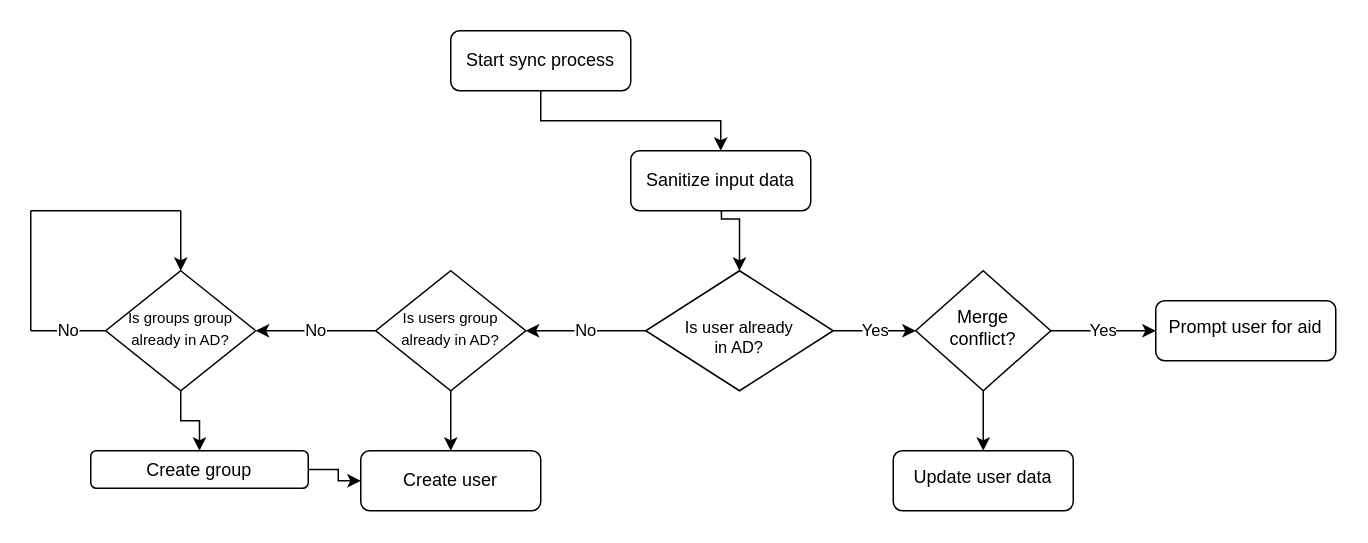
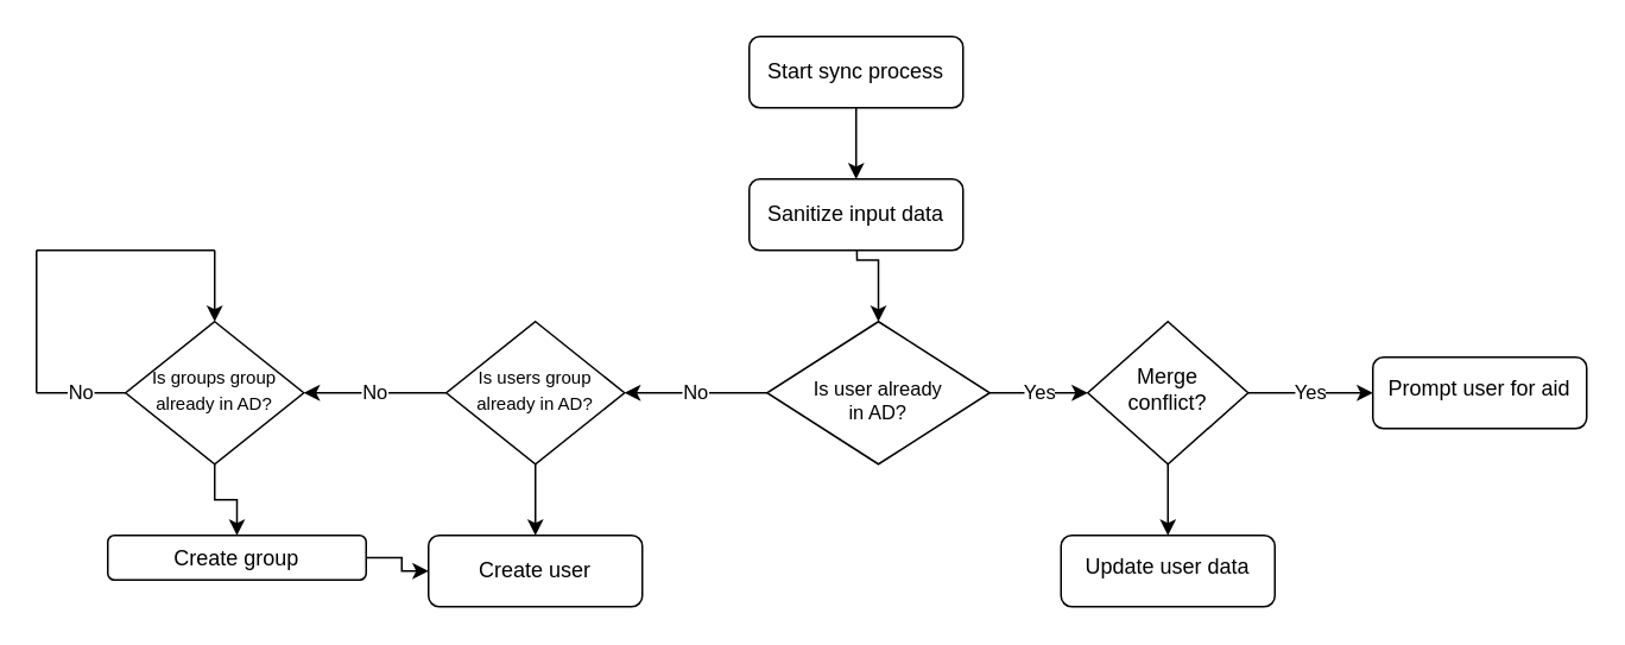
- <mxCell id="3" value="Start sync process" style="rounded=1;whiteSpace=wrap;html=1;fontSize=12;glass=0;strokeWidth=1;shadow=0;" parent="1" vertex="1"><mxGeometry x="300" y="20" width="120" height="40" as="geometry" /></mxCell>
+ <mxCell id="3" value="Start sync process" style="rounded=1;whiteSpace=wrap;html=1;fontSize=12;glass=0;strokeWidth=1;shadow=0;" parent="1" vertex="1"><mxGeometry x="420" y="20" width="120" height="40" as="geometry" /></mxCell>
